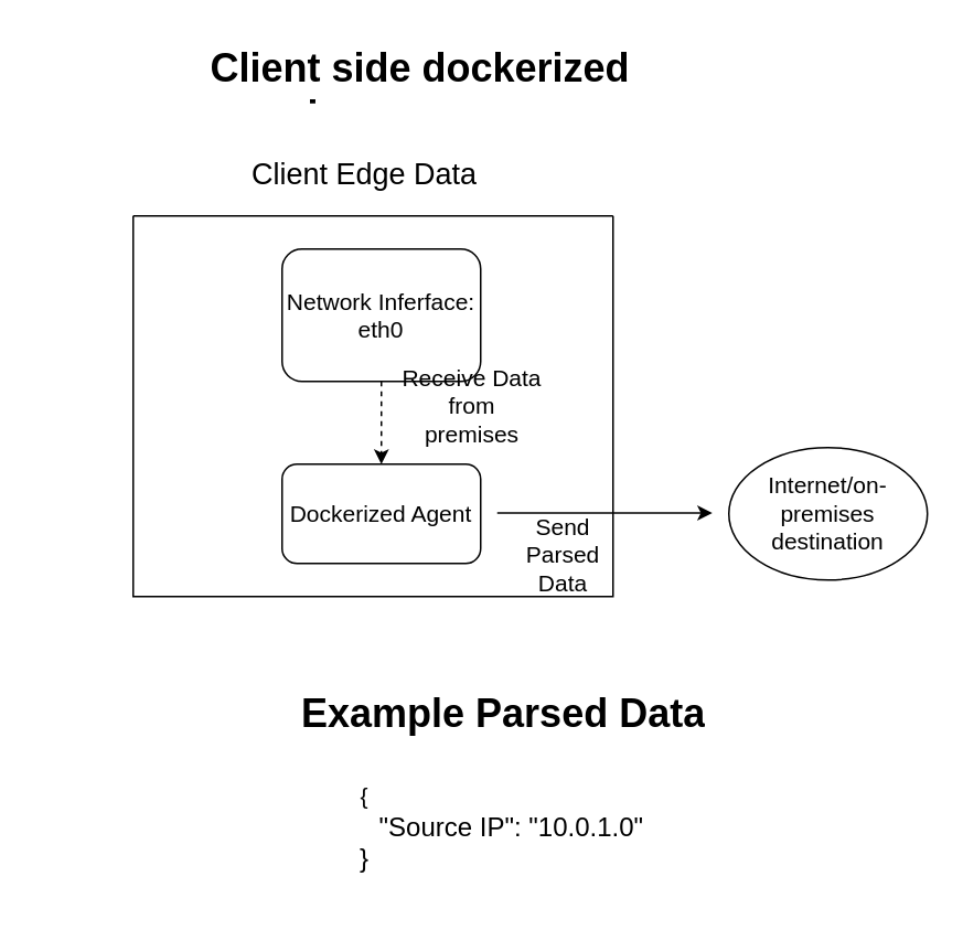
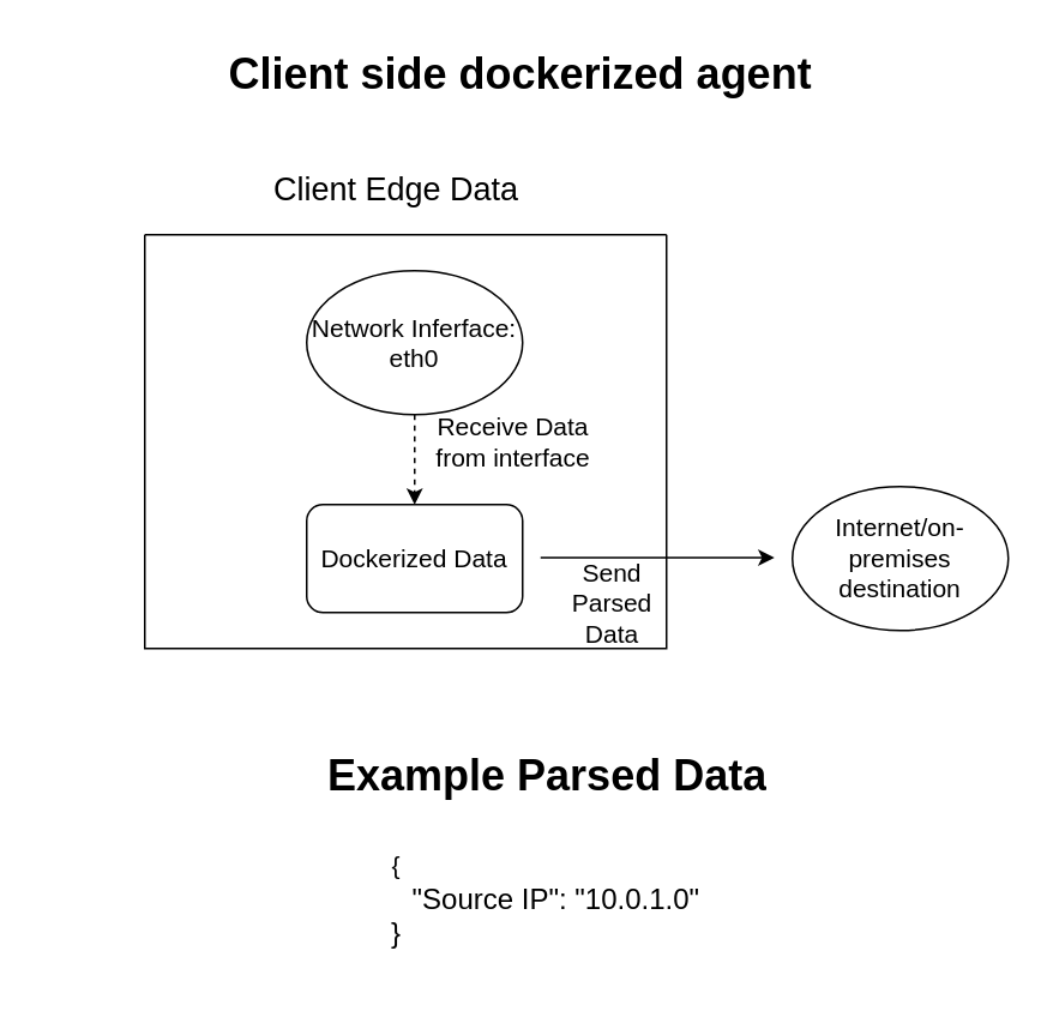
- <mxCell id="2" value="&lt;h1 style=&quot;margin-top: 0px;&quot;&gt;Client side dockerized premises&lt;/h1&gt;" style="text;html=1;whiteSpace=wrap;overflow=hidden;rounded=0;" vertex="1" parent="1"><mxGeometry x="125" y="20" width="360" height="40" as="geometry" /></mxCell>
+ <mxCell id="2" value="&lt;h1 style=&quot;margin-top: 0px;&quot;&gt;Client side dockerized agent&lt;/h1&gt;" style="text;html=1;whiteSpace=wrap;overflow=hidden;rounded=0;" vertex="1" parent="1"><mxGeometry x="125" y="20" width="360" height="40" as="geometry" /></mxCell>
- <mxCell id="5" value="&lt;font style=&quot;font-size: 14px;&quot;&gt;Network Inferface: eth0&lt;/font&gt;" style="whiteSpace=wrap;html=1;rounded=1;" vertex="1" parent="3"><mxGeometry x="90" y="20" width="120" height="80" as="geometry" /></mxCell>
+ <mxCell id="5" value="&lt;font style=&quot;font-size: 14px;&quot;&gt;Network Inferface: eth0&lt;/font&gt;" style="ellipse;whiteSpace=wrap;html=1;" vertex="1" parent="3"><mxGeometry x="90" y="20" width="120" height="80" as="geometry" /></mxCell>
- <mxCell id="7" value="&lt;font style=&quot;font-size: 14px;&quot;&gt;Receive Data from premises&lt;/font&gt;" style="text;html=1;align=center;verticalAlign=middle;whiteSpace=wrap;rounded=0;" vertex="1" parent="3"><mxGeometry x="160" y="100" width="90" height="30" as="geometry" /></mxCell>
+ <mxCell id="7" value="&lt;font style=&quot;font-size: 14px;&quot;&gt;Receive Data from interface&lt;/font&gt;" style="text;html=1;align=center;verticalAlign=middle;whiteSpace=wrap;rounded=0;" vertex="1" parent="3"><mxGeometry x="160" y="100" width="90" height="30" as="geometry" /></mxCell>
- <mxCell id="6" value="&lt;font style=&quot;font-size: 14px;&quot;&gt;Dockerized Agent&lt;/font&gt;" style="rounded=1;whiteSpace=wrap;html=1;" vertex="1" parent="3"><mxGeometry x="90" y="150" width="120" height="60" as="geometry" /></mxCell>
+ <mxCell id="6" value="&lt;font style=&quot;font-size: 14px;&quot;&gt;Dockerized Data&lt;/font&gt;" style="rounded=1;whiteSpace=wrap;html=1;" vertex="1" parent="3"><mxGeometry x="90" y="150" width="120" height="60" as="geometry" /></mxCell>
